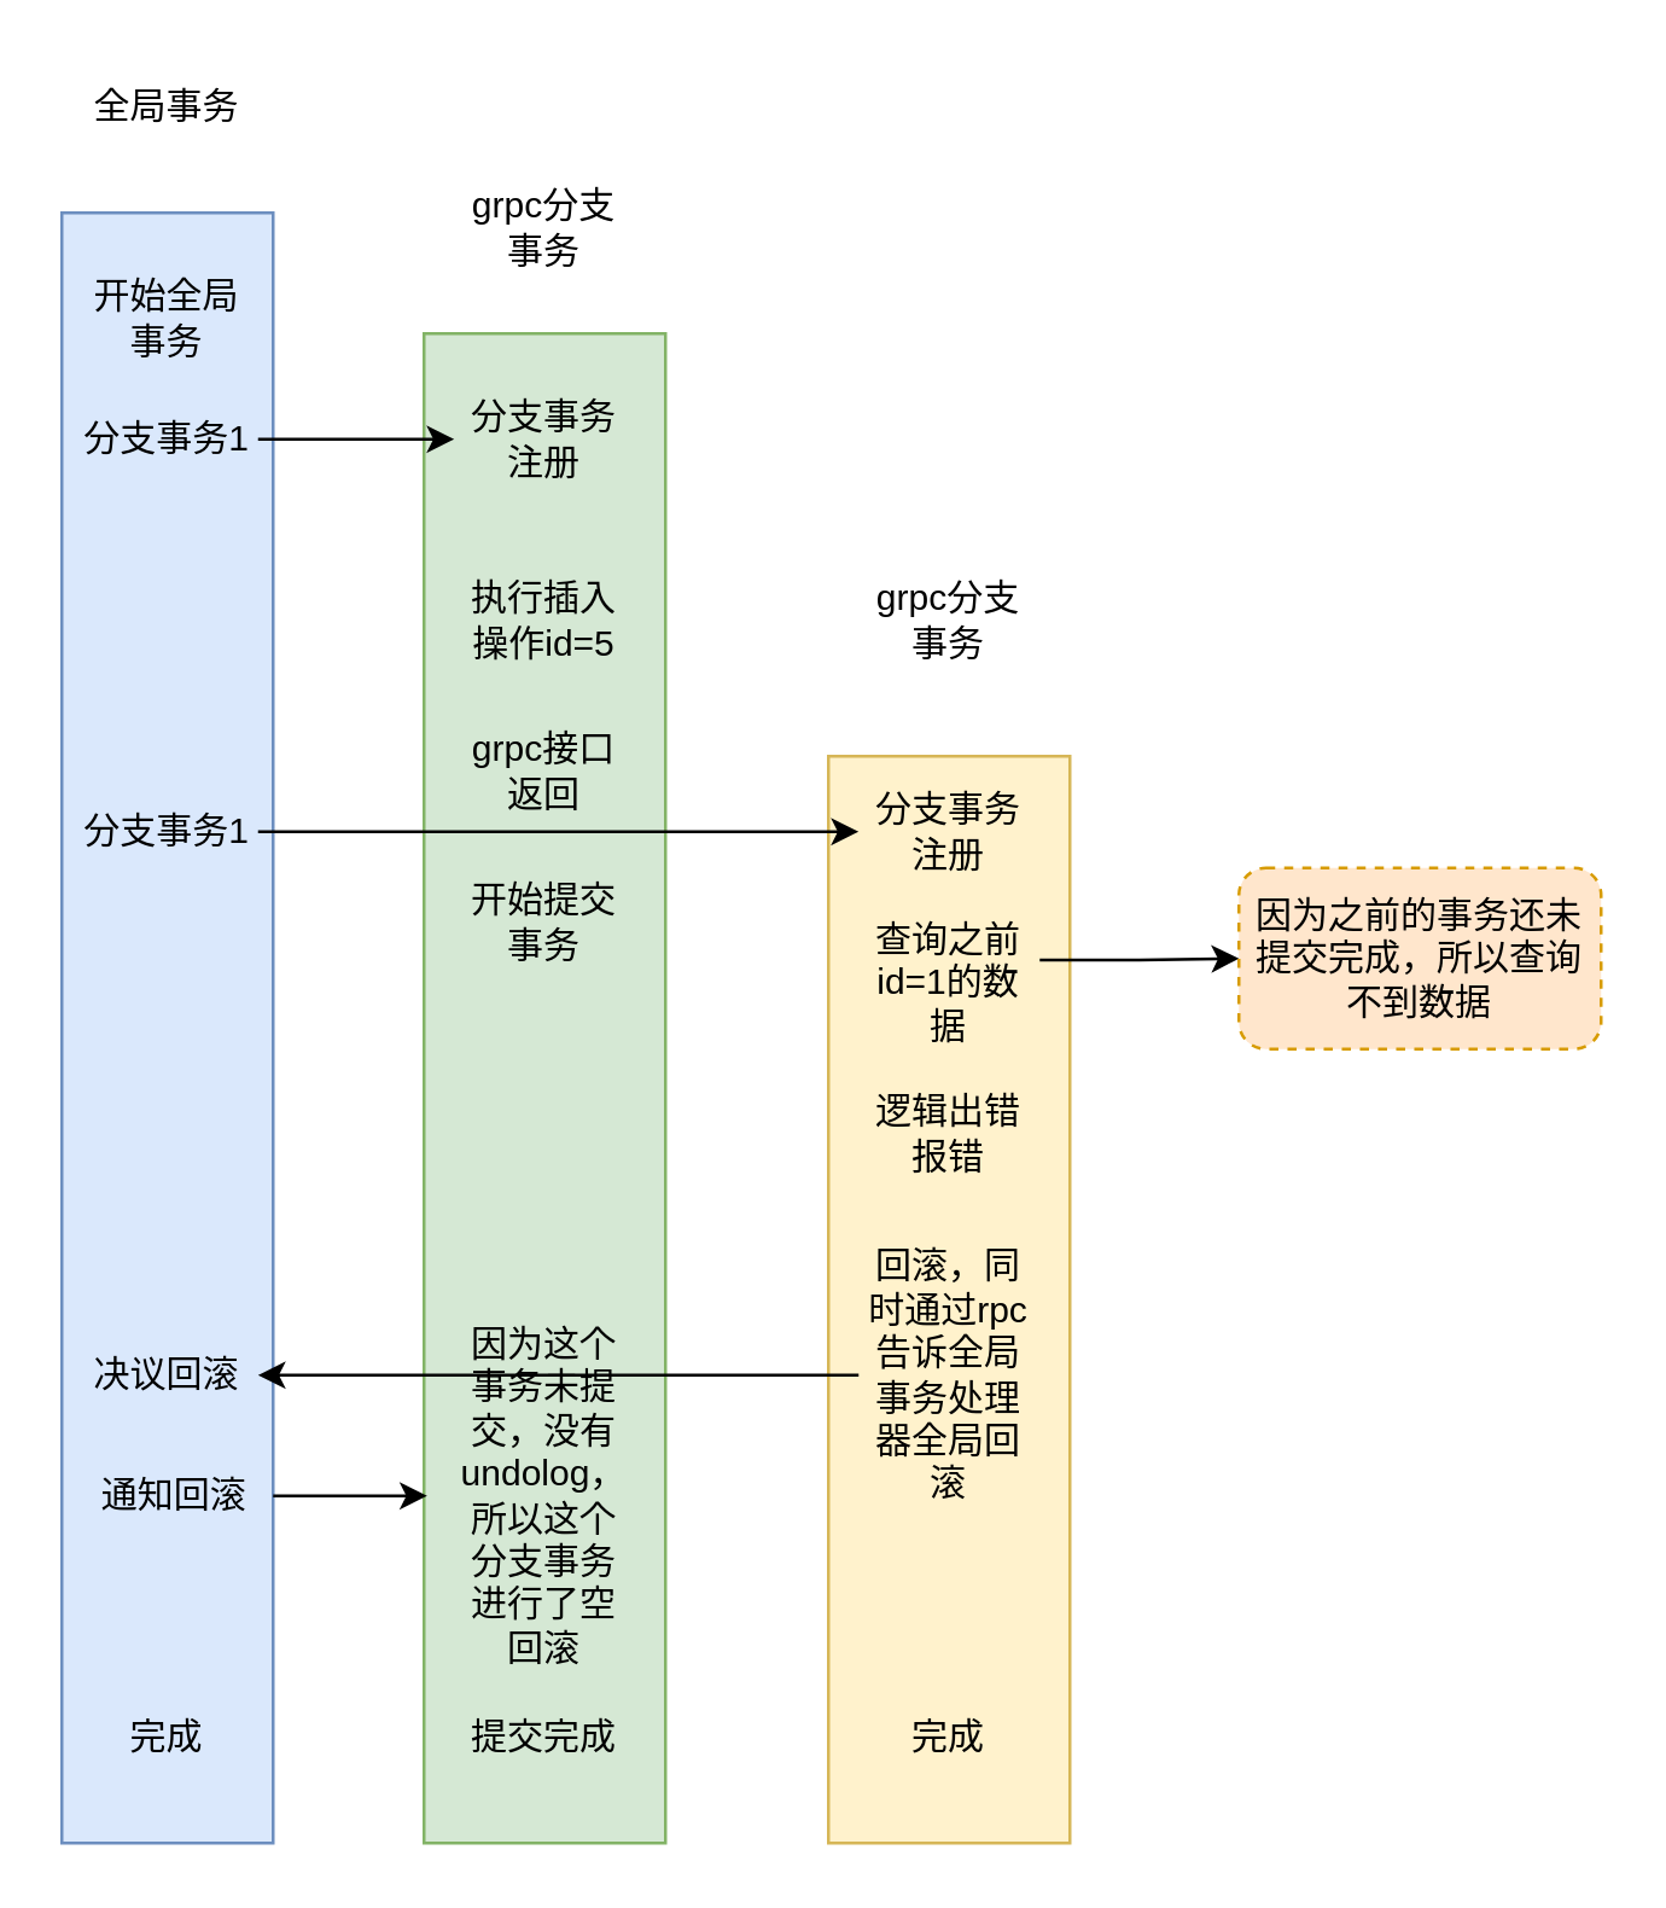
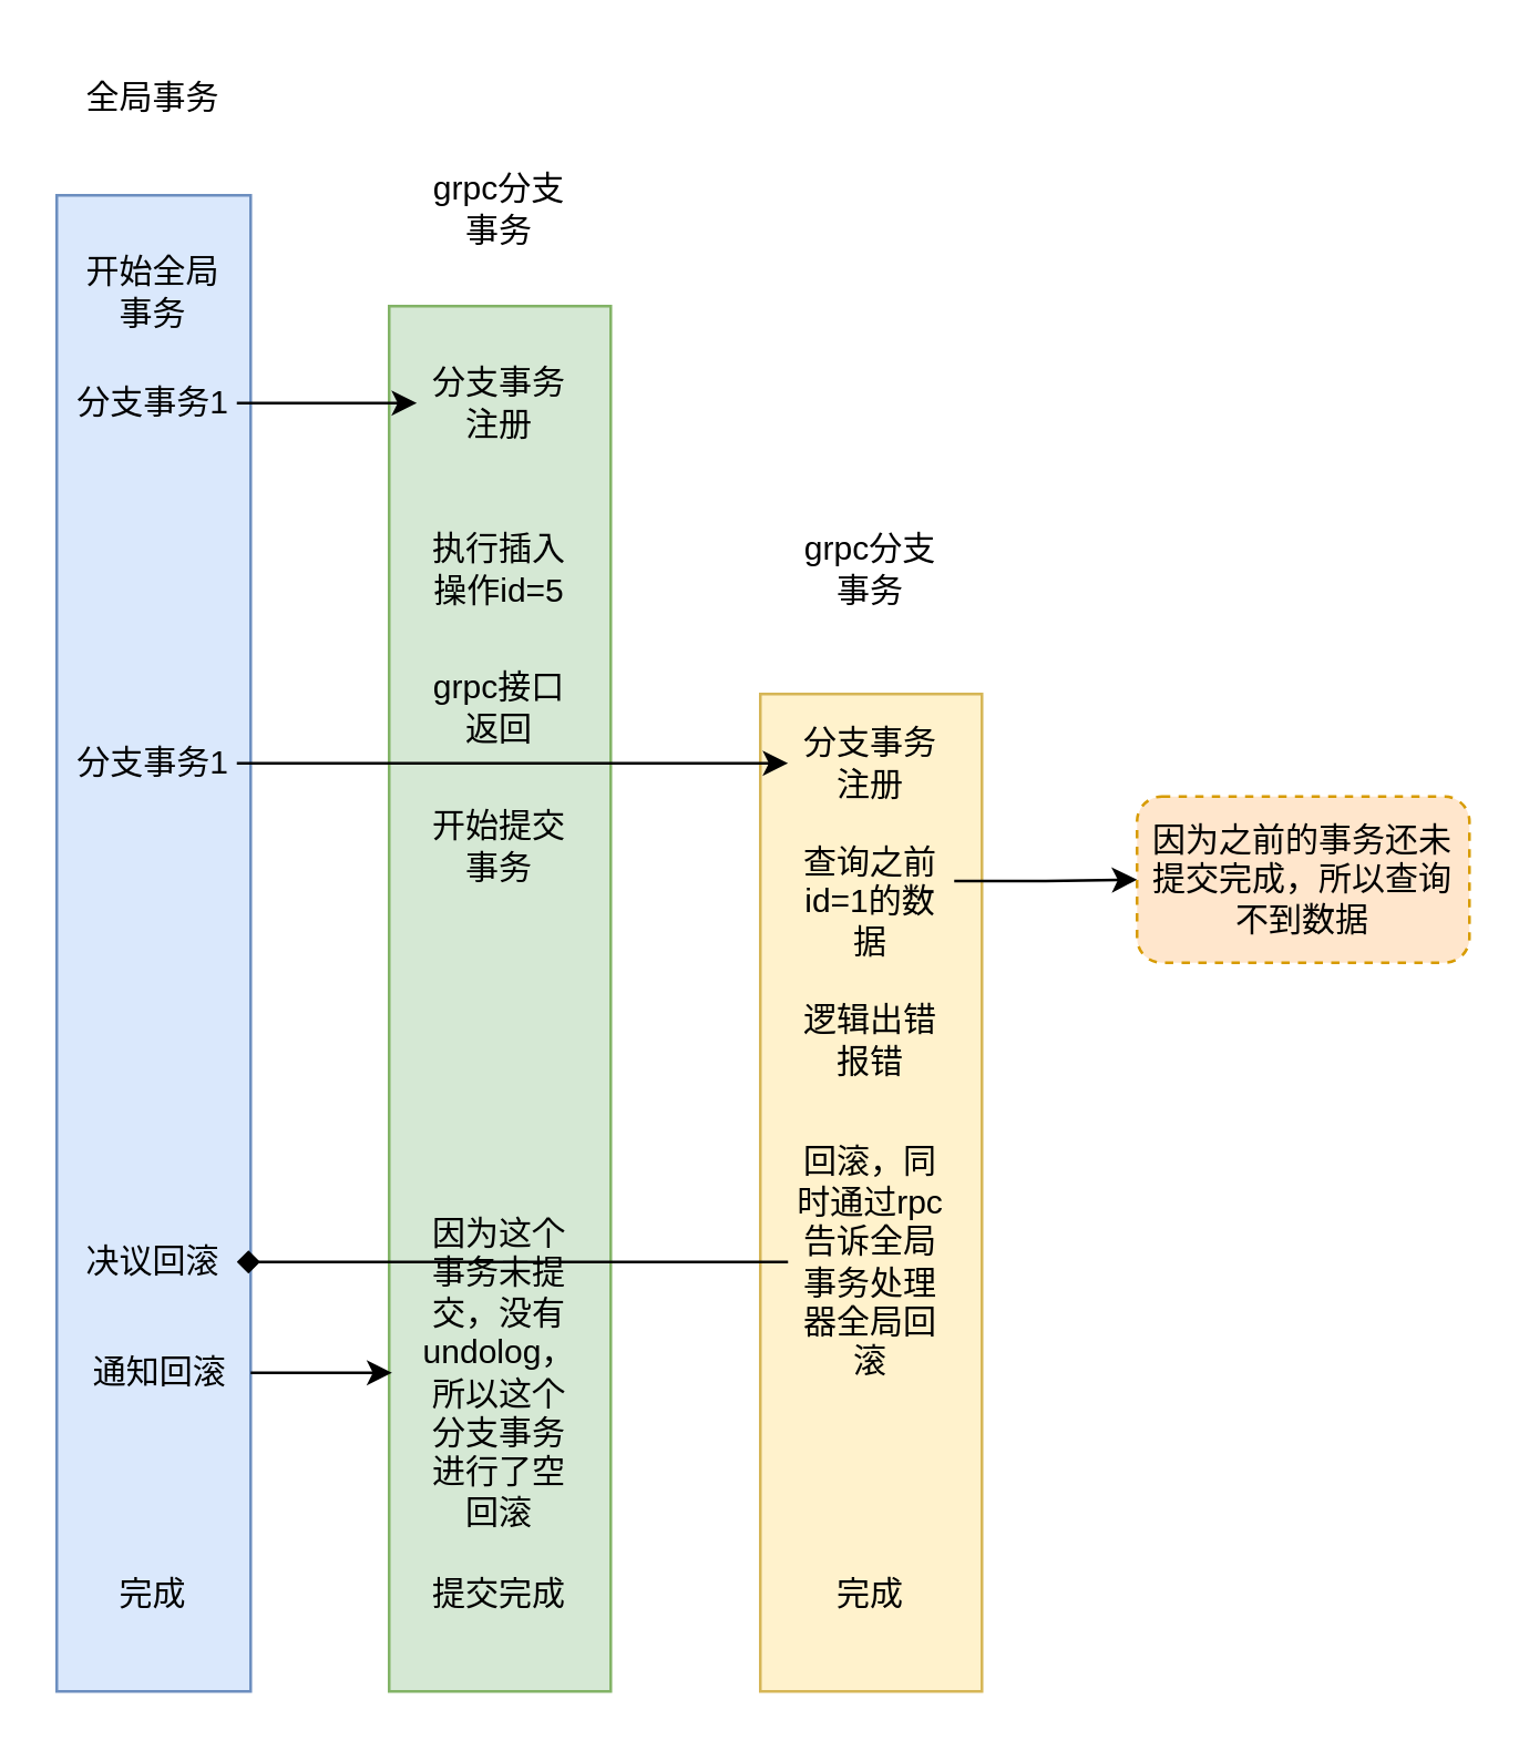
- <mxCell id="23" style="edgeStyle=orthogonalEdgeStyle;rounded=0;orthogonalLoop=1;jettySize=auto;html=1;exitX=0;exitY=0.5;exitDx=0;exitDy=0;entryX=1;entryY=0.5;entryDx=0;entryDy=0;" edge="1" parent="1" source="24" target="25"><mxGeometry relative="1" as="geometry" /></mxCell>
+ <mxCell id="23" style="edgeStyle=orthogonalEdgeStyle;rounded=0;orthogonalLoop=1;jettySize=auto;html=1;exitX=0;exitY=0.5;exitDx=0;exitDy=0;entryX=1;entryY=0.5;entryDx=0;entryDy=0;endArrow=diamond;" edge="1" parent="1" source="24" target="25"><mxGeometry relative="1" as="geometry" /></mxCell>
